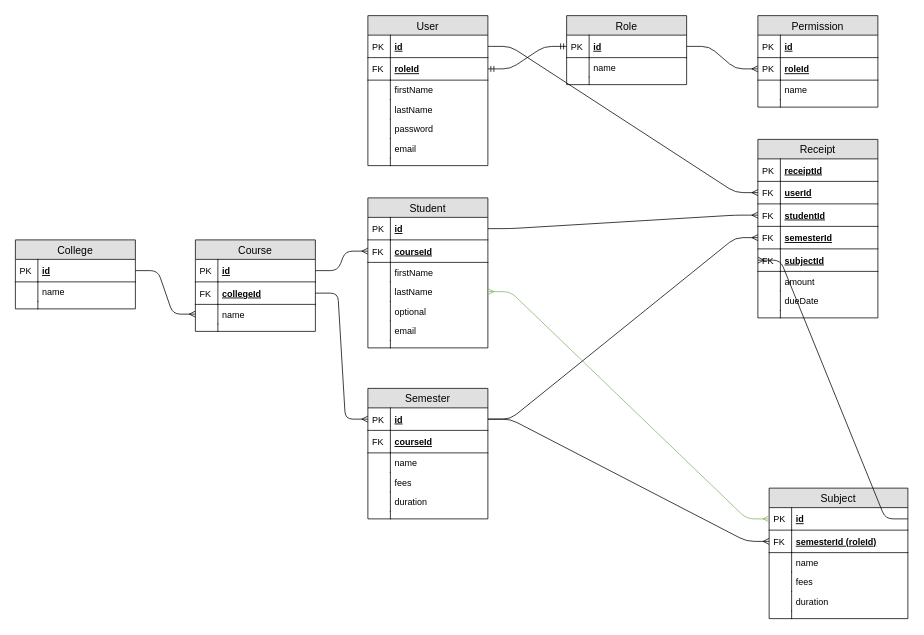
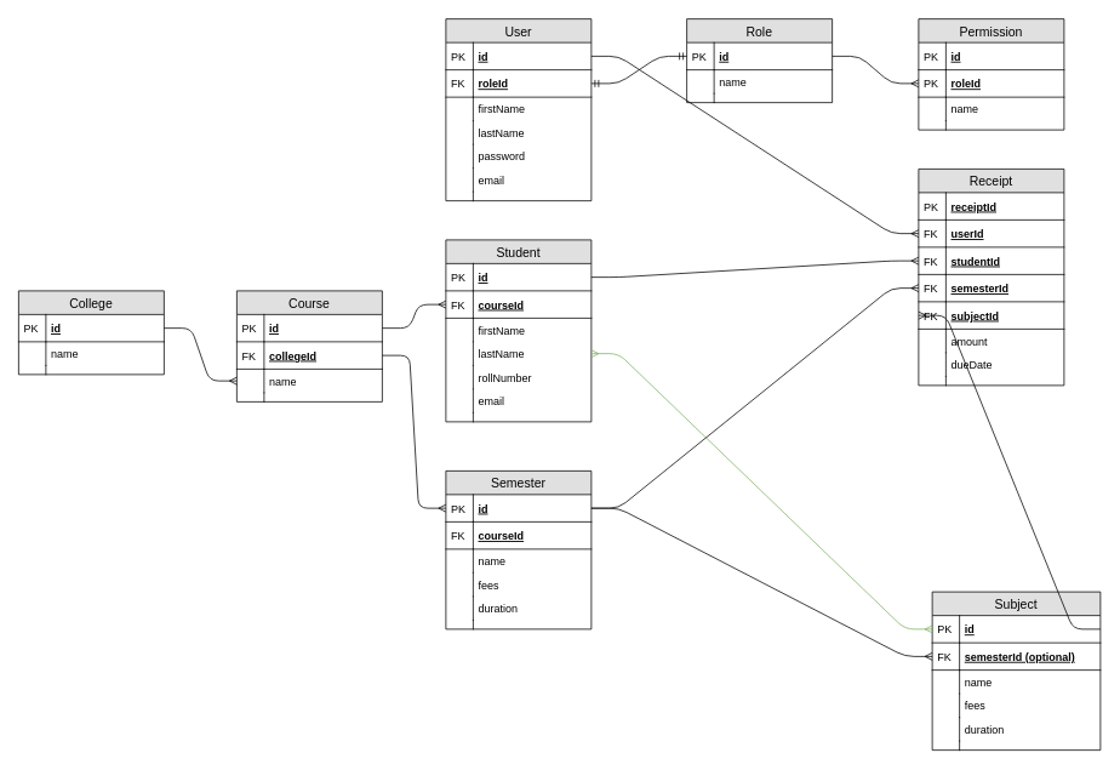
- <mxCell id="11" value="optional" style="shape=partialRectangle;top=0;left=0;right=0;bottom=0;align=left;verticalAlign=top;fillColor=none;spacingLeft=34;spacingRight=4;overflow=hidden;rotatable=0;points=[[0,0.5],[1,0.5]];portConstraint=eastwest;dropTarget=0;fontSize=12;" vertex="1" parent="2"><mxGeometry y="138" width="160" height="26" as="geometry" /></mxCell>
+ <mxCell id="11" value="rollNumber" style="shape=partialRectangle;top=0;left=0;right=0;bottom=0;align=left;verticalAlign=top;fillColor=none;spacingLeft=34;spacingRight=4;overflow=hidden;rotatable=0;points=[[0,0.5],[1,0.5]];portConstraint=eastwest;dropTarget=0;fontSize=12;" vertex="1" parent="2"><mxGeometry y="138" width="160" height="26" as="geometry" /></mxCell>
- <mxCell id="20" value="semesterId (roleId)" style="shape=partialRectangle;top=0;left=0;right=0;bottom=1;align=left;verticalAlign=middle;fillColor=none;spacingLeft=34;spacingRight=4;overflow=hidden;rotatable=0;points=[[0,0.5],[1,0.5]];portConstraint=eastwest;dropTarget=0;fontStyle=5;fontSize=12;" vertex="1" parent="17"><mxGeometry y="56" width="185" height="30" as="geometry" /></mxCell>
+ <mxCell id="20" value="semesterId (optional)" style="shape=partialRectangle;top=0;left=0;right=0;bottom=1;align=left;verticalAlign=middle;fillColor=none;spacingLeft=34;spacingRight=4;overflow=hidden;rotatable=0;points=[[0,0.5],[1,0.5]];portConstraint=eastwest;dropTarget=0;fontStyle=5;fontSize=12;" vertex="1" parent="17"><mxGeometry y="56" width="185" height="30" as="geometry" /></mxCell>
